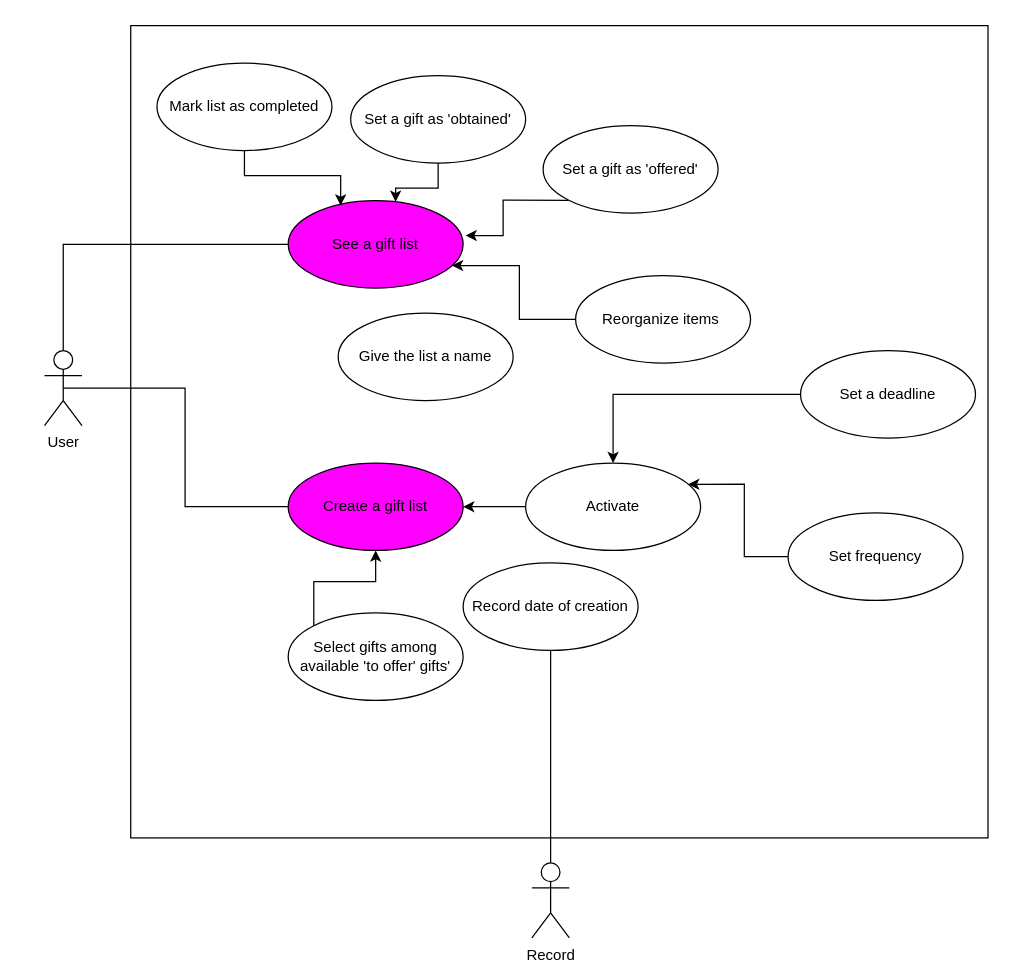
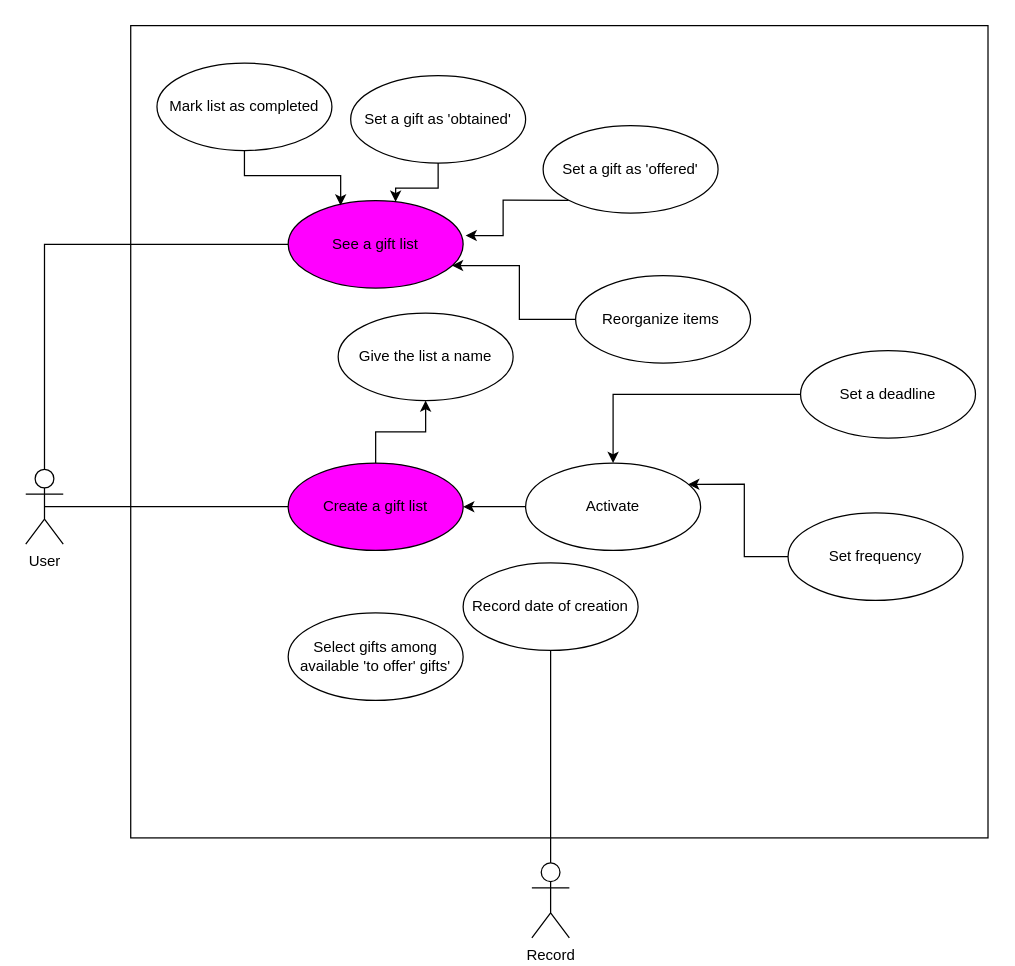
- <mxCell id="4" value="User" style="shape=umlActor;verticalLabelPosition=bottom;labelBackgroundColor=#ffffff;verticalAlign=top;html=1;outlineConnect=0;fillColor=#FFFFFF;" vertex="1" parent="1"><mxGeometry x="35" y="280" width="30" height="60" as="geometry" /></mxCell>
+ <mxCell id="4" value="User" style="shape=umlActor;verticalLabelPosition=bottom;labelBackgroundColor=#ffffff;verticalAlign=top;html=1;outlineConnect=0;fillColor=#FFFFFF;" vertex="1" parent="1"><mxGeometry y="375" width="30" height="60" as="geometry" x="20" /></mxCell>
+ <mxCell id="5" style="edgeStyle=orthogonalEdgeStyle;rounded=0;orthogonalLoop=1;jettySize=auto;html=1;exitX=0.5;exitY=0;exitDx=0;exitDy=0;entryX=0.5;entryY=1;entryDx=0;entryDy=0;startArrow=none;startFill=0;endArrow=classic;endFill=1;" edge="1" parent="1" source="6" target="7"><mxGeometry relative="1" as="geometry" /></mxCell>
- <mxCell id="17" style="edgeStyle=orthogonalEdgeStyle;rounded=0;orthogonalLoop=1;jettySize=auto;html=1;exitX=0;exitY=1;exitDx=0;exitDy=0;entryX=0.5;entryY=1;entryDx=0;entryDy=0;startArrow=none;startFill=0;endArrow=classic;endFill=1;" edge="1" parent="1" source="18" target="6"><mxGeometry relative="1" as="geometry" /></mxCell>
